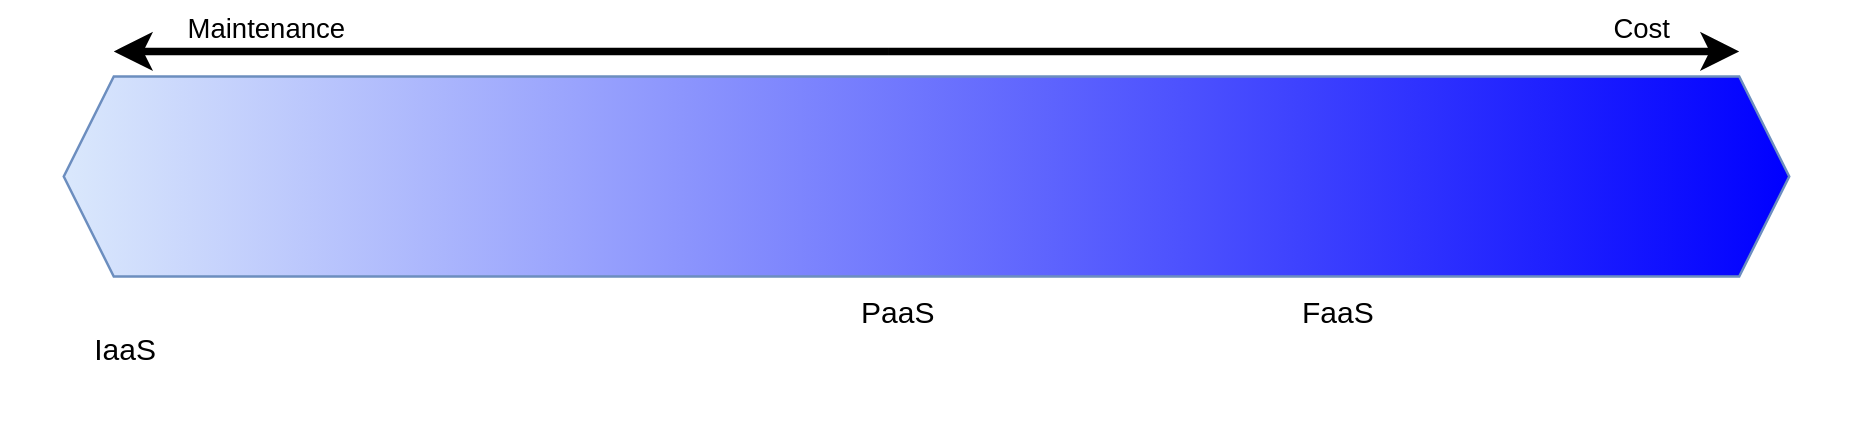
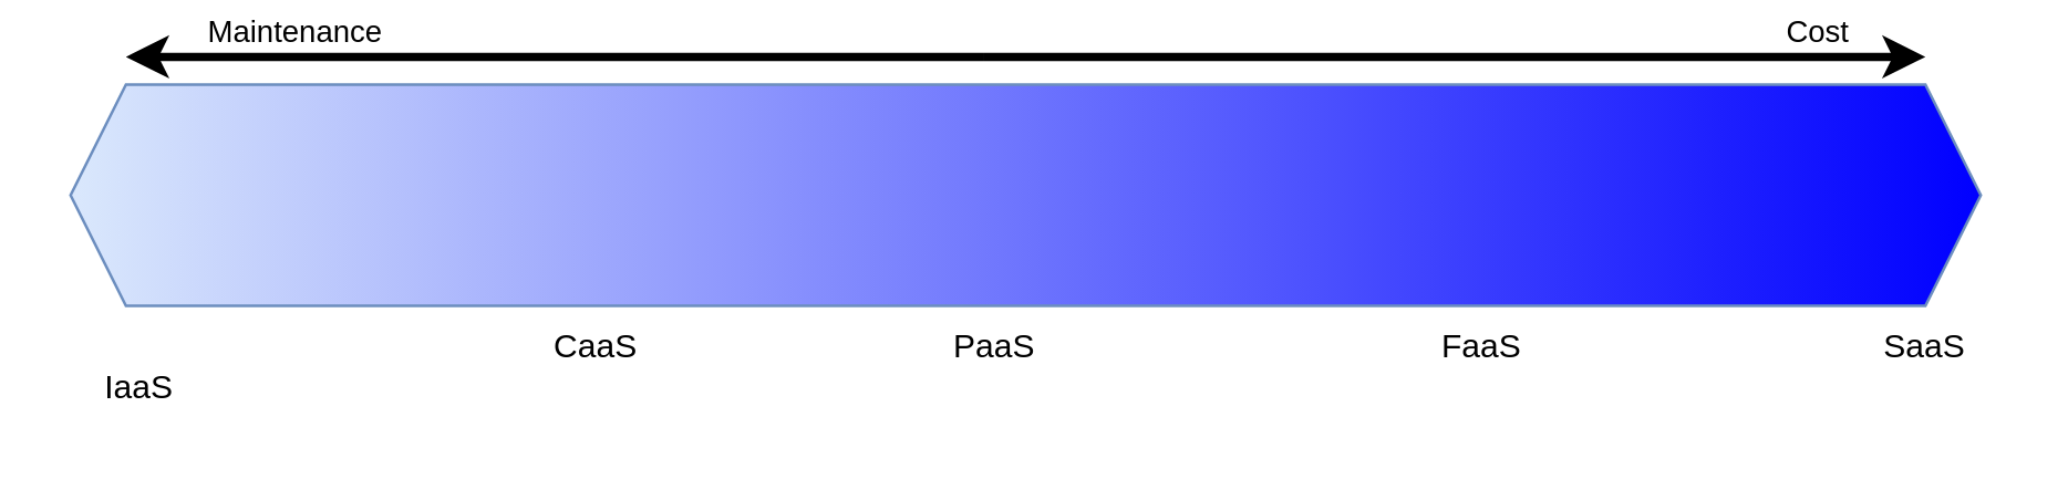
+ <mxCell id="5" value="CaaS" style="text;html=1;strokeColor=none;fillColor=none;align=center;verticalAlign=middle;whiteSpace=wrap;rounded=0;" vertex="1" parent="1"><mxGeometry x="185" y="110" width="60" height="30" as="geometry" /></mxCell>
+ <mxCell id="4" value="SaaS" style="text;html=1;strokeColor=none;fillColor=none;align=center;verticalAlign=middle;whiteSpace=wrap;rounded=0;" vertex="1" parent="1"><mxGeometry x="665" y="110" width="60" height="30" as="geometry" /></mxCell>
